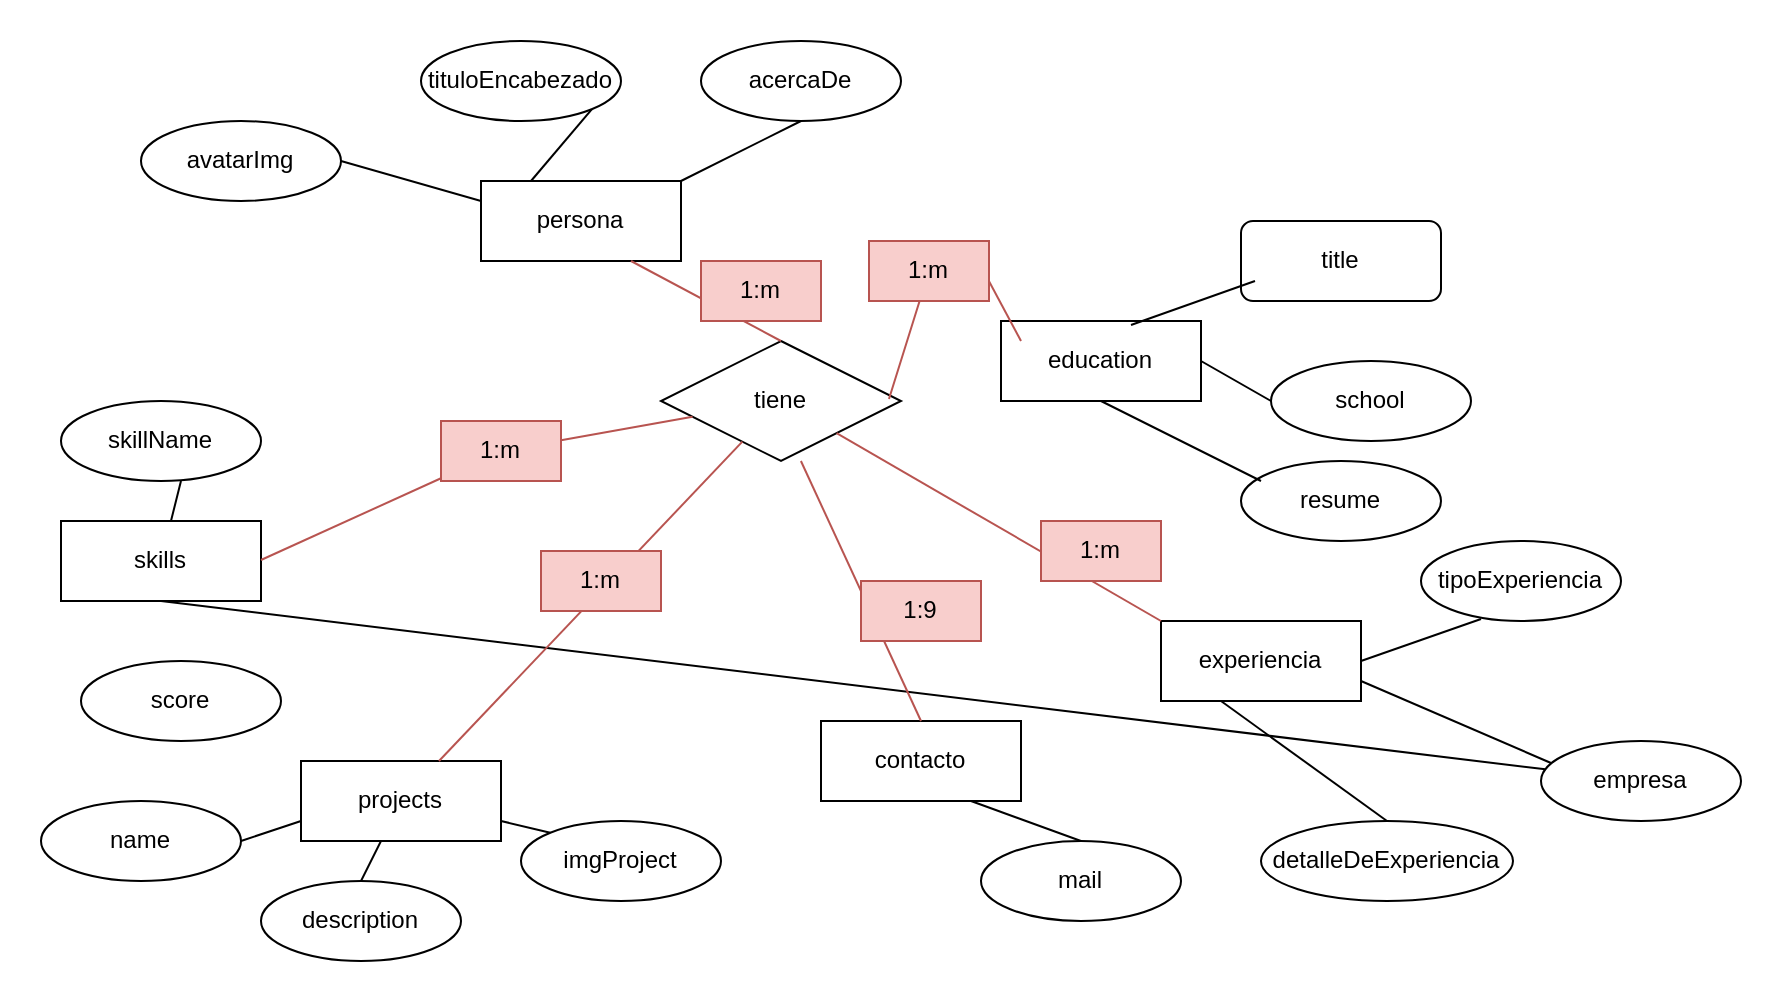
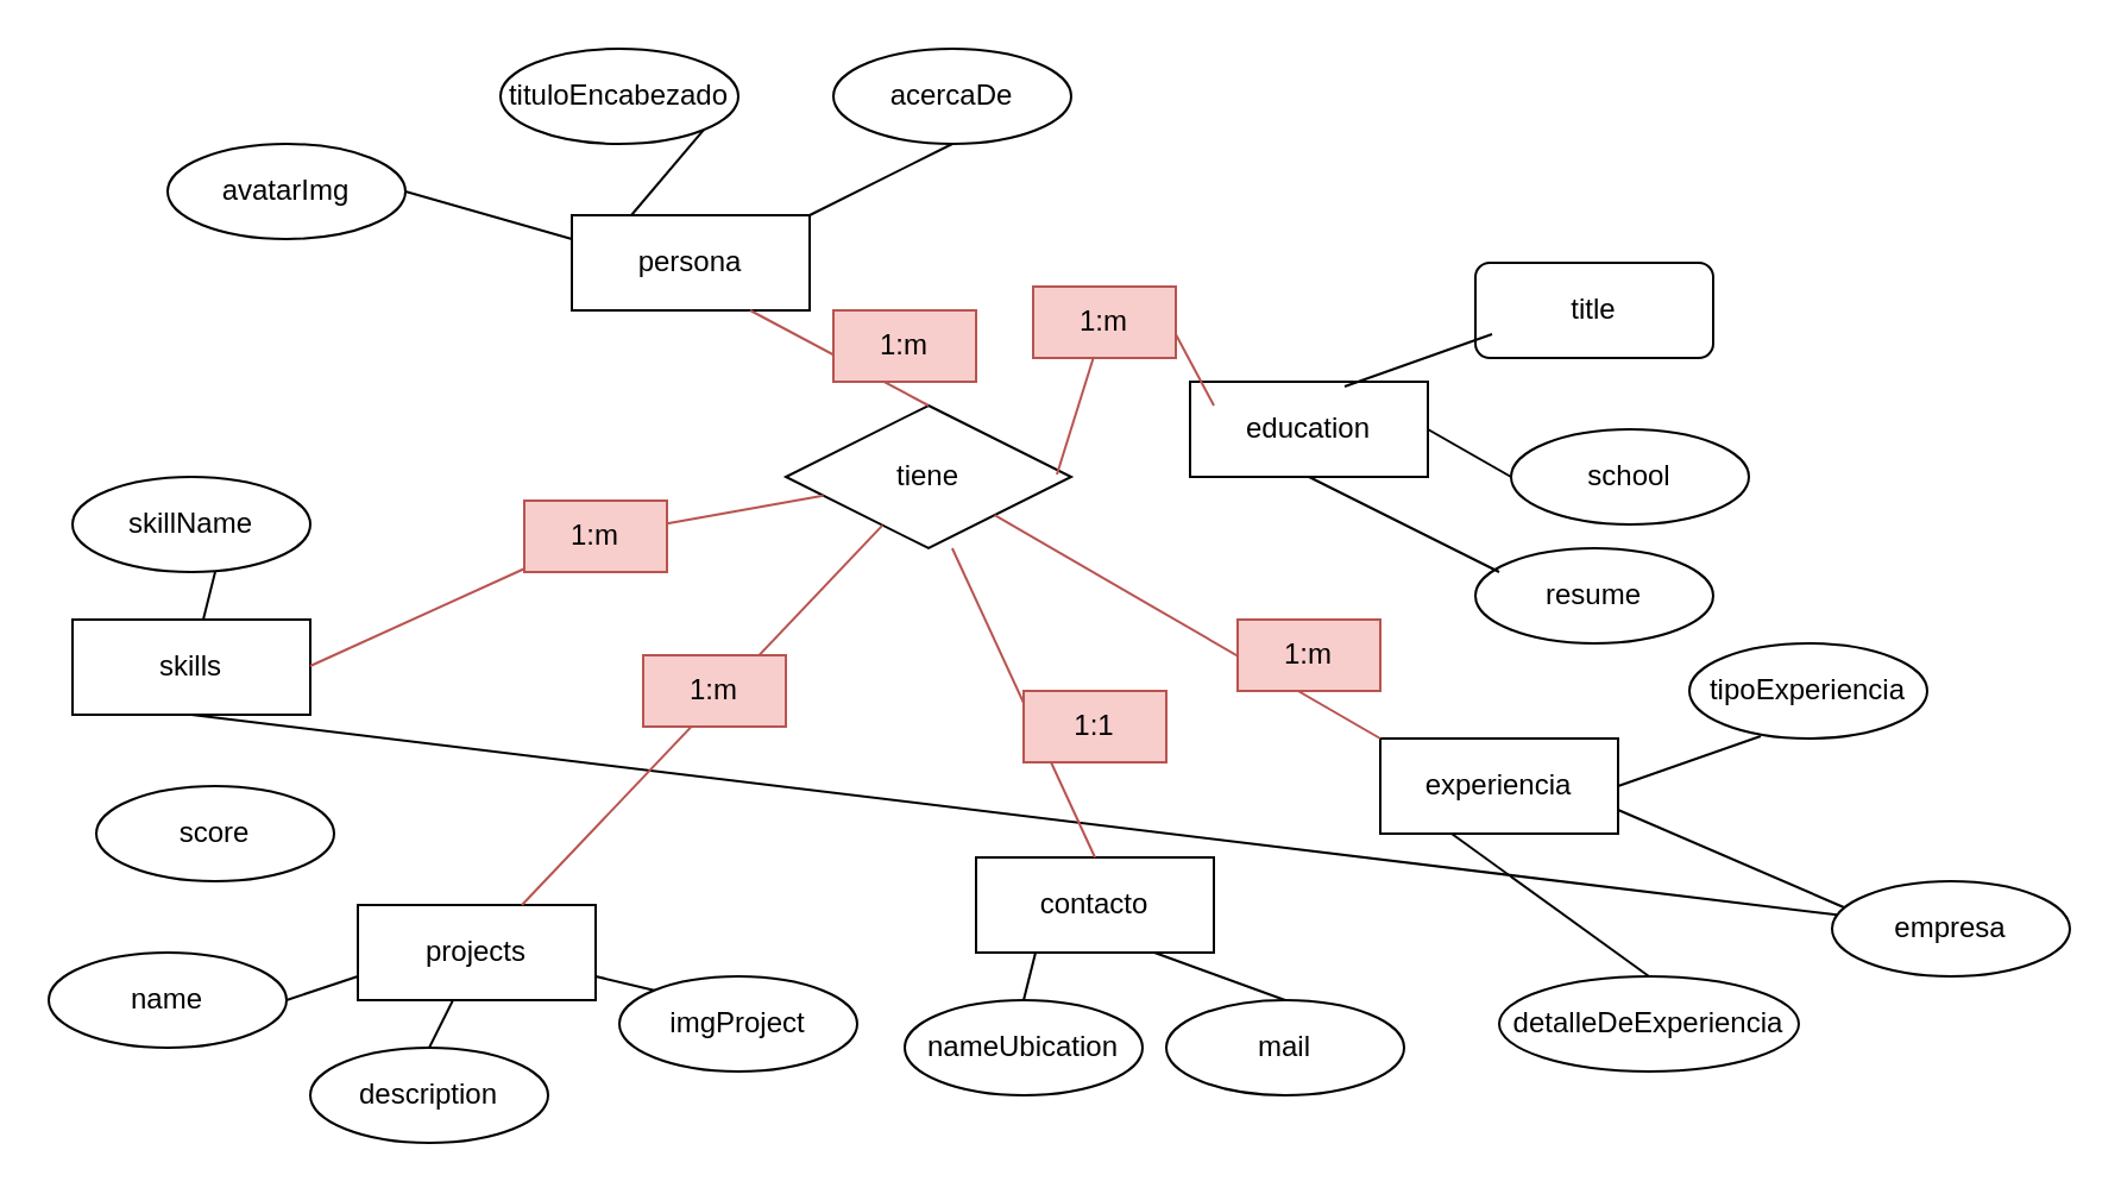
- <mxCell id="49" value="1:9" style="text;html=1;strokeColor=#b85450;fillColor=#f8cecc;align=center;verticalAlign=middle;whiteSpace=wrap;rounded=0;" vertex="1" parent="1"><mxGeometry x="430" y="290" width="60" height="30" as="geometry" /></mxCell>
+ <mxCell id="49" value="1:1" style="text;html=1;strokeColor=#b85450;fillColor=#f8cecc;align=center;verticalAlign=middle;whiteSpace=wrap;rounded=0;" vertex="1" parent="1"><mxGeometry x="430" y="290" width="60" height="30" as="geometry" /></mxCell>
+ <mxCell id="39" value="" style="endArrow=none;html=1;rounded=0;entryX=0.25;entryY=1;entryDx=0;entryDy=0;exitX=0.5;exitY=0;exitDx=0;exitDy=0;" edge="1" parent="1" source="36" target="35"><mxGeometry relative="1" as="geometry"><mxPoint x="370" y="409" as="sourcePoint" /><mxPoint x="440" y="409" as="targetPoint" /></mxGeometry></mxCell>
+ <mxCell id="36" value="nameUbication" style="ellipse;whiteSpace=wrap;html=1;align=center;" vertex="1" parent="1"><mxGeometry x="380" y="420" width="100" height="40" as="geometry" /></mxCell>
